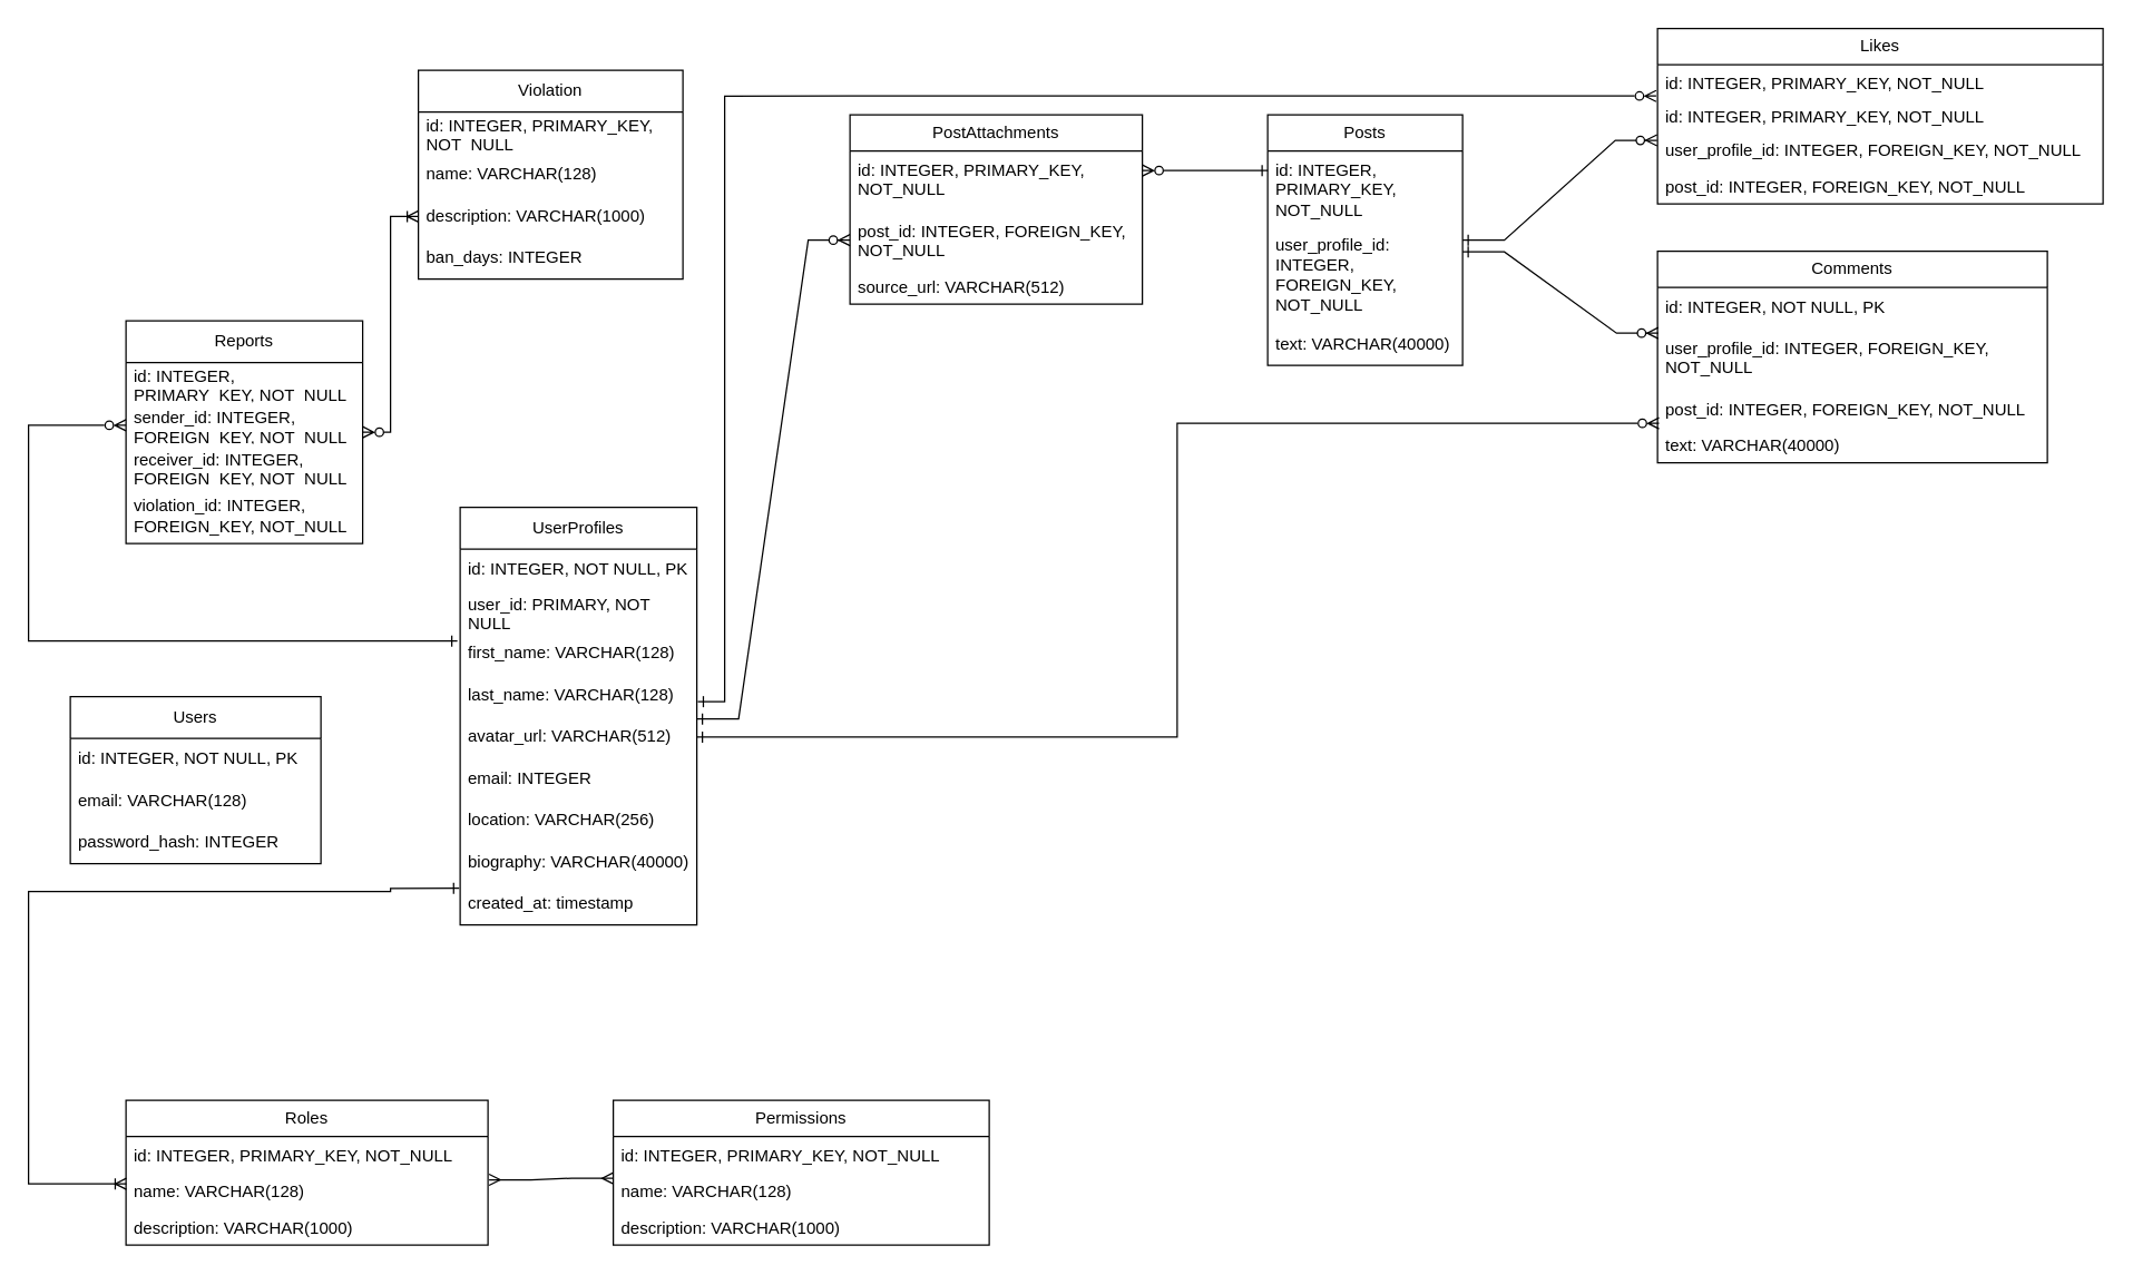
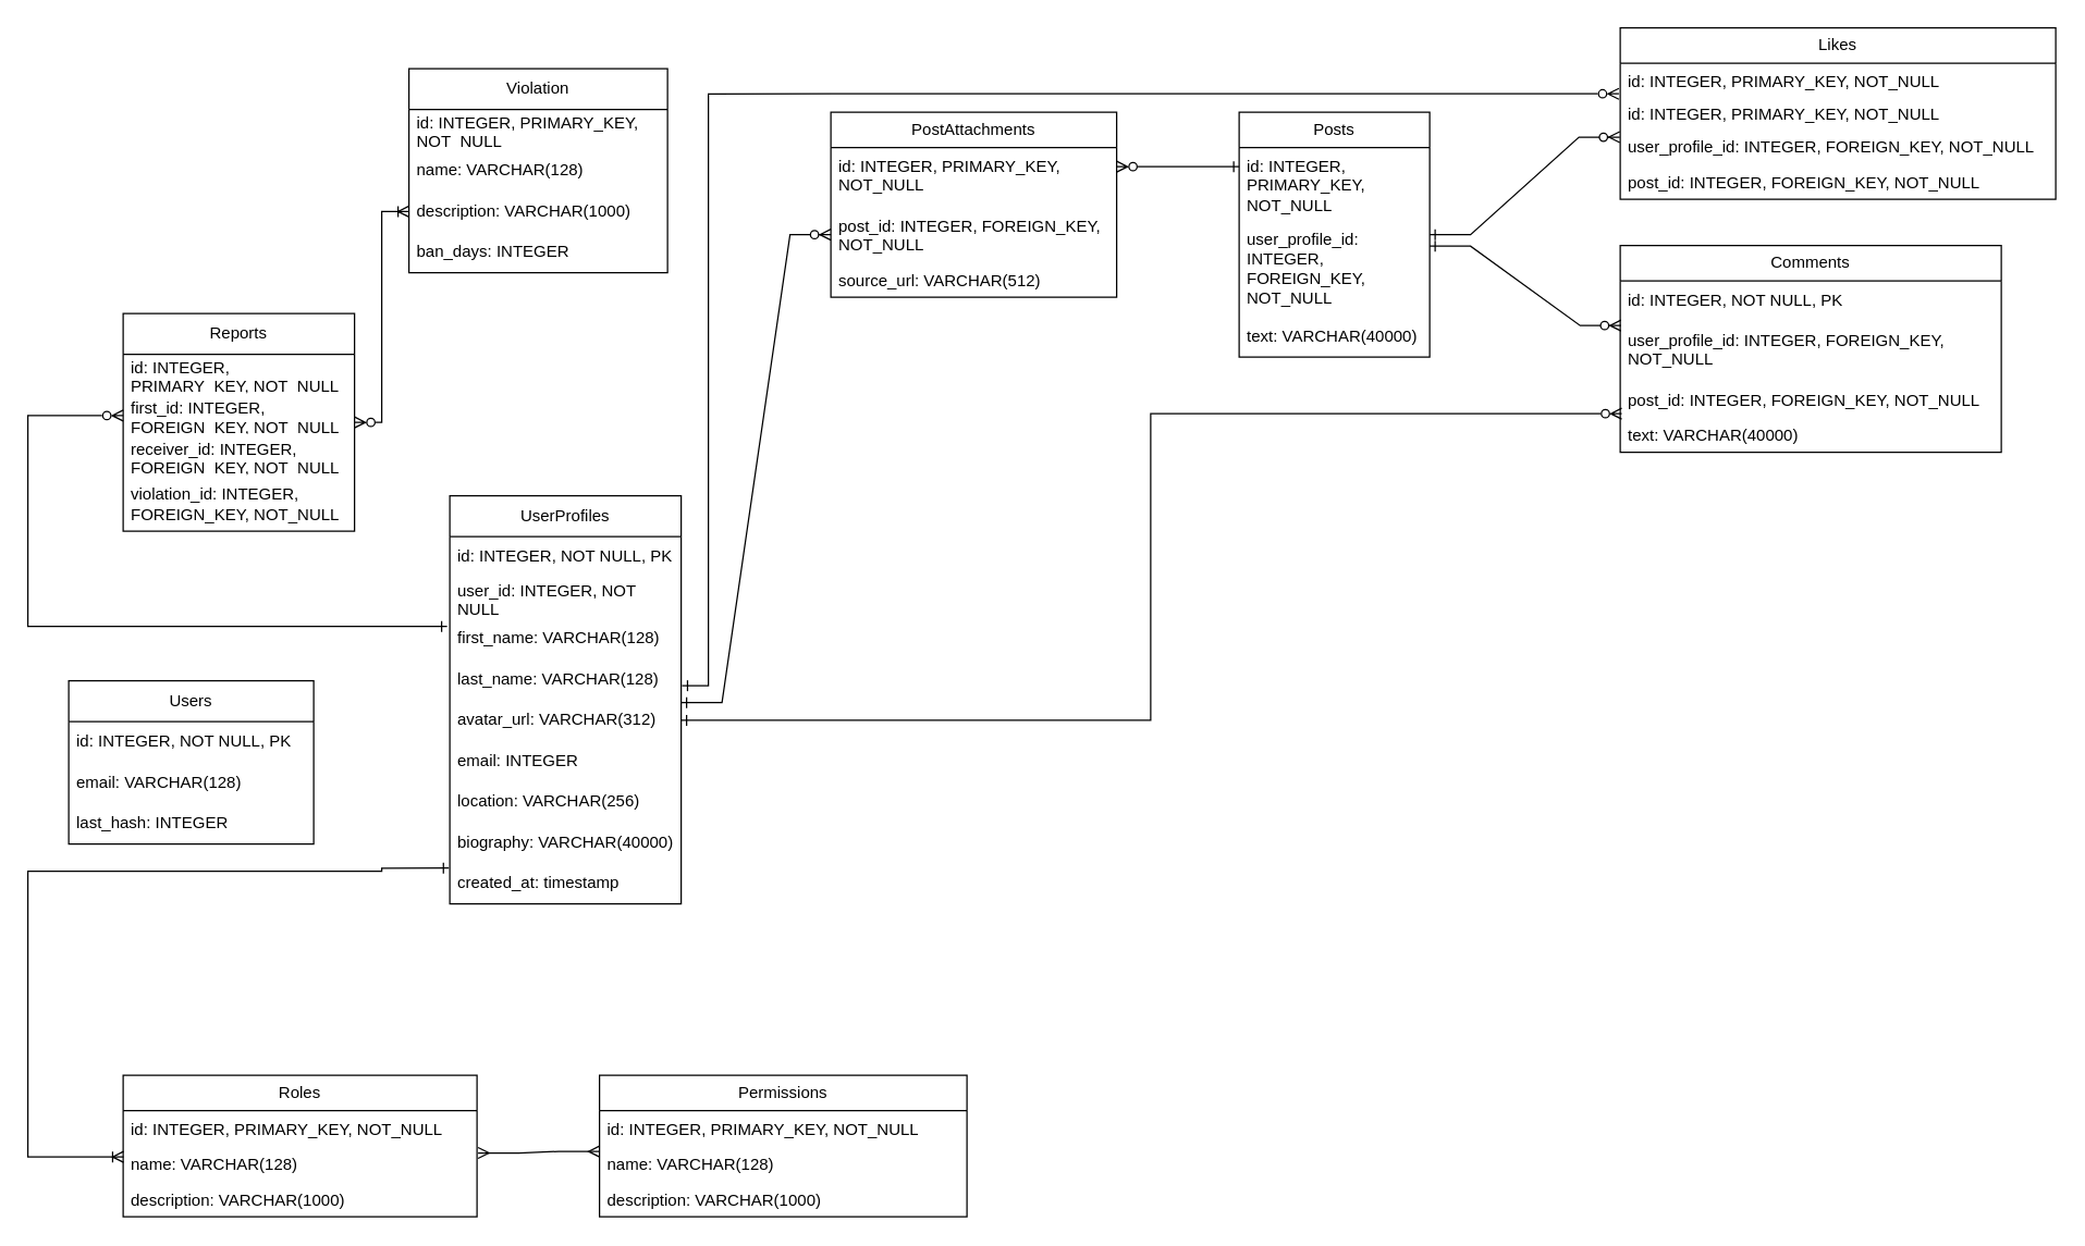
- <mxCell id="50" value="sender_id: INTEGER, FOREIGN_KEY, NOT_NULL" style="text;strokeColor=none;fillColor=none;align=left;verticalAlign=middle;spacingLeft=4;spacingRight=4;overflow=hidden;points=[[0,0.5],[1,0.5]];portConstraint=eastwest;rotatable=0;whiteSpace=wrap;html=1;" parent="48" vertex="1"><mxGeometry y="60" width="170" height="30" as="geometry" /></mxCell>
+ <mxCell id="50" value="first_id: INTEGER, FOREIGN_KEY, NOT_NULL" style="text;strokeColor=none;fillColor=none;align=left;verticalAlign=middle;spacingLeft=4;spacingRight=4;overflow=hidden;points=[[0,0.5],[1,0.5]];portConstraint=eastwest;rotatable=0;whiteSpace=wrap;html=1;" parent="48" vertex="1"><mxGeometry y="60" width="170" height="30" as="geometry" /></mxCell>
- <mxCell id="8" value="user_id: PRIMARY, NOT NULL" style="text;strokeColor=none;fillColor=none;align=left;verticalAlign=middle;spacingLeft=4;spacingRight=4;overflow=hidden;points=[[0,0.5],[1,0.5]];portConstraint=eastwest;rotatable=0;whiteSpace=wrap;html=1;" parent="6" vertex="1"><mxGeometry y="60" width="170" height="30" as="geometry" /></mxCell>
+ <mxCell id="8" value="user_id: INTEGER, NOT NULL" style="text;strokeColor=none;fillColor=none;align=left;verticalAlign=middle;spacingLeft=4;spacingRight=4;overflow=hidden;points=[[0,0.5],[1,0.5]];portConstraint=eastwest;rotatable=0;whiteSpace=wrap;html=1;" parent="6" vertex="1"><mxGeometry y="60" width="170" height="30" as="geometry" /></mxCell>
- <mxCell id="11" value="avatar_url: VARCHAR(512)" style="text;strokeColor=none;fillColor=none;align=left;verticalAlign=middle;spacingLeft=4;spacingRight=4;overflow=hidden;points=[[0,0.5],[1,0.5]];portConstraint=eastwest;rotatable=0;whiteSpace=wrap;html=1;" parent="6" vertex="1"><mxGeometry y="150" width="170" height="30" as="geometry" /></mxCell>
+ <mxCell id="11" value="avatar_url: VARCHAR(312)" style="text;strokeColor=none;fillColor=none;align=left;verticalAlign=middle;spacingLeft=4;spacingRight=4;overflow=hidden;points=[[0,0.5],[1,0.5]];portConstraint=eastwest;rotatable=0;whiteSpace=wrap;html=1;" parent="6" vertex="1"><mxGeometry y="150" width="170" height="30" as="geometry" /></mxCell>
- <mxCell id="5" value="password_hash: INTEGER" style="text;strokeColor=none;fillColor=none;align=left;verticalAlign=middle;spacingLeft=4;spacingRight=4;overflow=hidden;points=[[0,0.5],[1,0.5]];portConstraint=eastwest;rotatable=0;whiteSpace=wrap;html=1;" parent="2" vertex="1"><mxGeometry y="90" width="180" height="30" as="geometry" /></mxCell>
+ <mxCell id="5" value="last_hash: INTEGER" style="text;strokeColor=none;fillColor=none;align=left;verticalAlign=middle;spacingLeft=4;spacingRight=4;overflow=hidden;points=[[0,0.5],[1,0.5]];portConstraint=eastwest;rotatable=0;whiteSpace=wrap;html=1;" parent="2" vertex="1"><mxGeometry y="90" width="180" height="30" as="geometry" /></mxCell>
